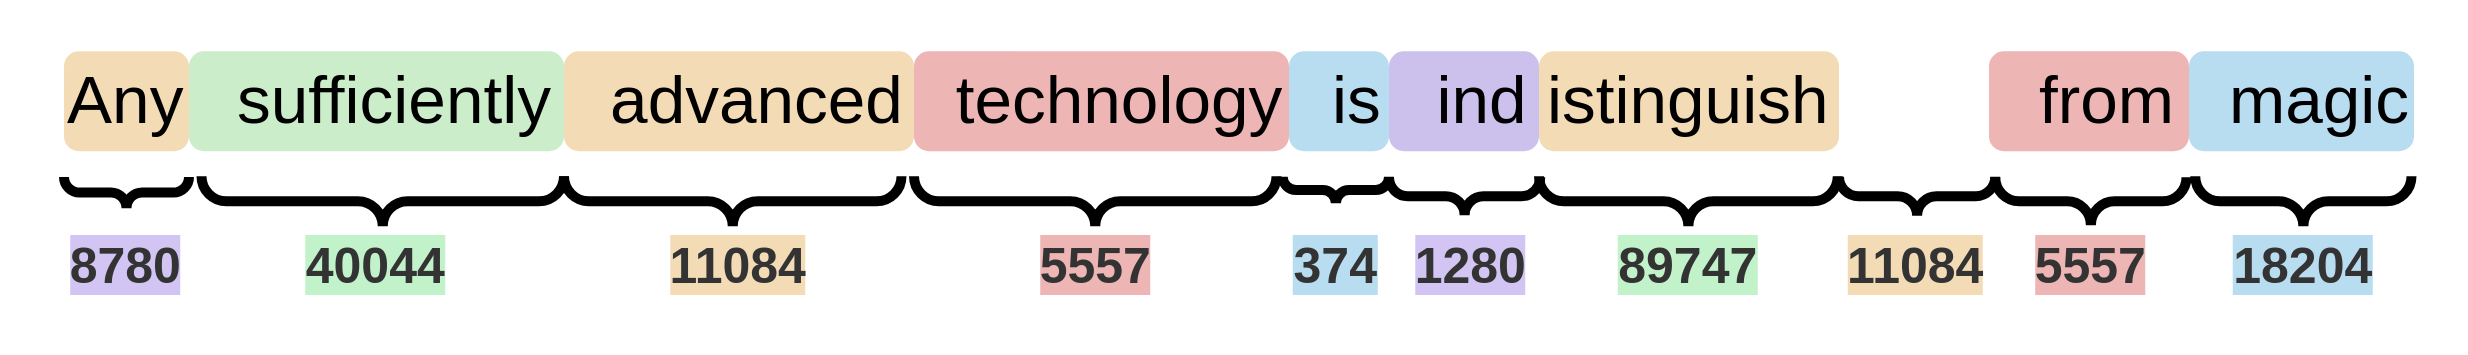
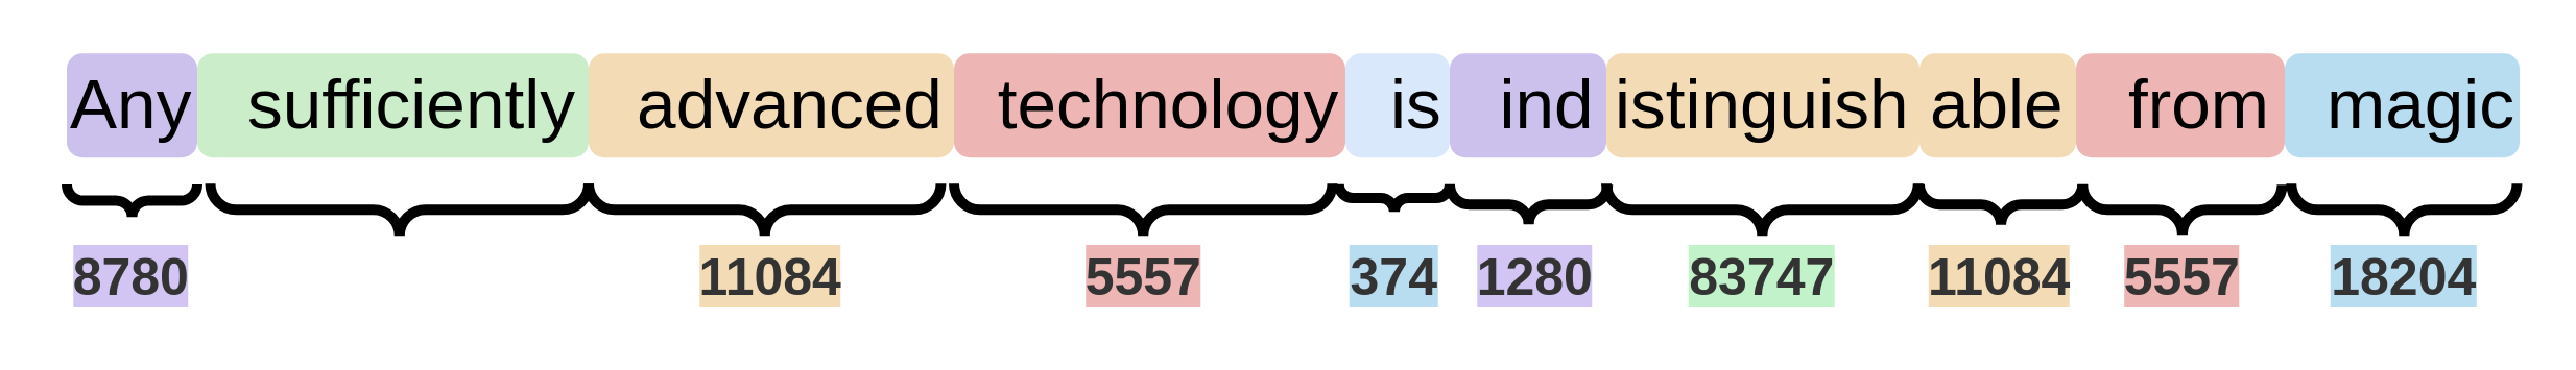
- <mxCell id="2" value="&lt;font style=&quot;font-size: 27px;&quot;&gt;Any&lt;/font&gt;" style="rounded=1;whiteSpace=wrap;html=1;fillColor=#f2dbb5;strokeColor=none;" vertex="1" parent="1"><mxGeometry x="25" y="20" width="50" height="40" as="geometry" /></mxCell>
+ <mxCell id="2" value="&lt;font style=&quot;font-size: 27px;&quot;&gt;Any&lt;/font&gt;" style="rounded=1;whiteSpace=wrap;html=1;fillColor=#ccc1ec;strokeColor=none;" vertex="1" parent="1"><mxGeometry x="25" y="20" width="50" height="40" as="geometry" /></mxCell>
- <mxCell id="6" value="&lt;span style=&quot;font-size: 27px;&quot;&gt;&amp;nbsp; is&lt;/span&gt;" style="rounded=1;whiteSpace=wrap;html=1;fillColor=#b8dcf0;strokeColor=none;" vertex="1" parent="1"><mxGeometry x="515" y="20" width="40" height="40" as="geometry" /></mxCell>
+ <mxCell id="6" value="&lt;span style=&quot;font-size: 27px;&quot;&gt;&amp;nbsp; is&lt;/span&gt;" style="rounded=1;whiteSpace=wrap;html=1;fillColor=#dae8fc;strokeColor=none;" vertex="1" parent="1"><mxGeometry x="515" y="20" width="40" height="40" as="geometry" /></mxCell>
+ <mxCell id="9" value="&lt;font style=&quot;font-size: 27px;&quot;&gt;able&lt;/font&gt;" style="rounded=1;whiteSpace=wrap;html=1;fillColor=#f2dbb5;strokeColor=none;" vertex="1" parent="1"><mxGeometry x="735" y="20" width="60" height="40" as="geometry" /></mxCell>
- <mxCell id="15" value="&lt;pre style=&quot;text-align: start; border: 0px; font-stretch: inherit; line-height: inherit; font-family: inherit; font-size-adjust: inherit; font-kerning: inherit; font-variant-alternates: inherit; font-variant-ligatures: inherit; font-variant-numeric: inherit; font-variant-east-asian: inherit; font-variant-position: inherit; font-feature-settings: inherit; font-optical-sizing: inherit; font-variation-settings: inherit; margin-top: 0px; margin-bottom: 0px; padding: 0px; vertical-align: initial; caret-color: rgb(51, 51, 51); color: rgb(51, 51, 51); background-color: rgba(104, 222, 122, 0.4);&quot;&gt;&lt;font style=&quot;font-size: 20px;&quot;&gt;&lt;b&gt;40044&lt;/b&gt;&lt;/font&gt;&lt;/pre&gt;" style="text;html=1;align=center;verticalAlign=middle;whiteSpace=wrap;rounded=0;" vertex="1" parent="1"><mxGeometry x="120" y="90" width="60" height="30" as="geometry" /></mxCell>
- <mxCell id="28" value="&lt;pre style=&quot;text-align: start; border: 0px; font-stretch: inherit; line-height: inherit; font-family: inherit; font-size-adjust: inherit; font-kerning: inherit; font-variant-alternates: inherit; font-variant-ligatures: inherit; font-variant-numeric: inherit; font-variant-east-asian: inherit; font-variant-position: inherit; font-feature-settings: inherit; font-optical-sizing: inherit; font-variation-settings: inherit; margin-top: 0px; margin-bottom: 0px; padding: 0px; vertical-align: initial; caret-color: rgb(51, 51, 51); color: rgb(51, 51, 51); background-color: rgba(104, 222, 122, 0.4);&quot;&gt;&lt;font style=&quot;font-size: 20px;&quot;&gt;&lt;b&gt;89747&lt;/b&gt;&lt;/font&gt;&lt;/pre&gt;" style="text;html=1;align=center;verticalAlign=middle;whiteSpace=wrap;rounded=0;" vertex="1" parent="1"><mxGeometry x="645" y="90" width="60" height="30" as="geometry" /></mxCell>
+ <mxCell id="28" value="&lt;pre style=&quot;text-align: start; border: 0px; font-stretch: inherit; line-height: inherit; font-family: inherit; font-size-adjust: inherit; font-kerning: inherit; font-variant-alternates: inherit; font-variant-ligatures: inherit; font-variant-numeric: inherit; font-variant-east-asian: inherit; font-variant-position: inherit; font-feature-settings: inherit; font-optical-sizing: inherit; font-variation-settings: inherit; margin-top: 0px; margin-bottom: 0px; padding: 0px; vertical-align: initial; caret-color: rgb(51, 51, 51); color: rgb(51, 51, 51); background-color: rgba(104, 222, 122, 0.4);&quot;&gt;&lt;font style=&quot;font-size: 20px;&quot;&gt;&lt;b&gt;83747&lt;/b&gt;&lt;/font&gt;&lt;/pre&gt;" style="text;html=1;align=center;verticalAlign=middle;whiteSpace=wrap;rounded=0;" vertex="1" parent="1"><mxGeometry x="645" y="90" width="60" height="30" as="geometry" /></mxCell>
